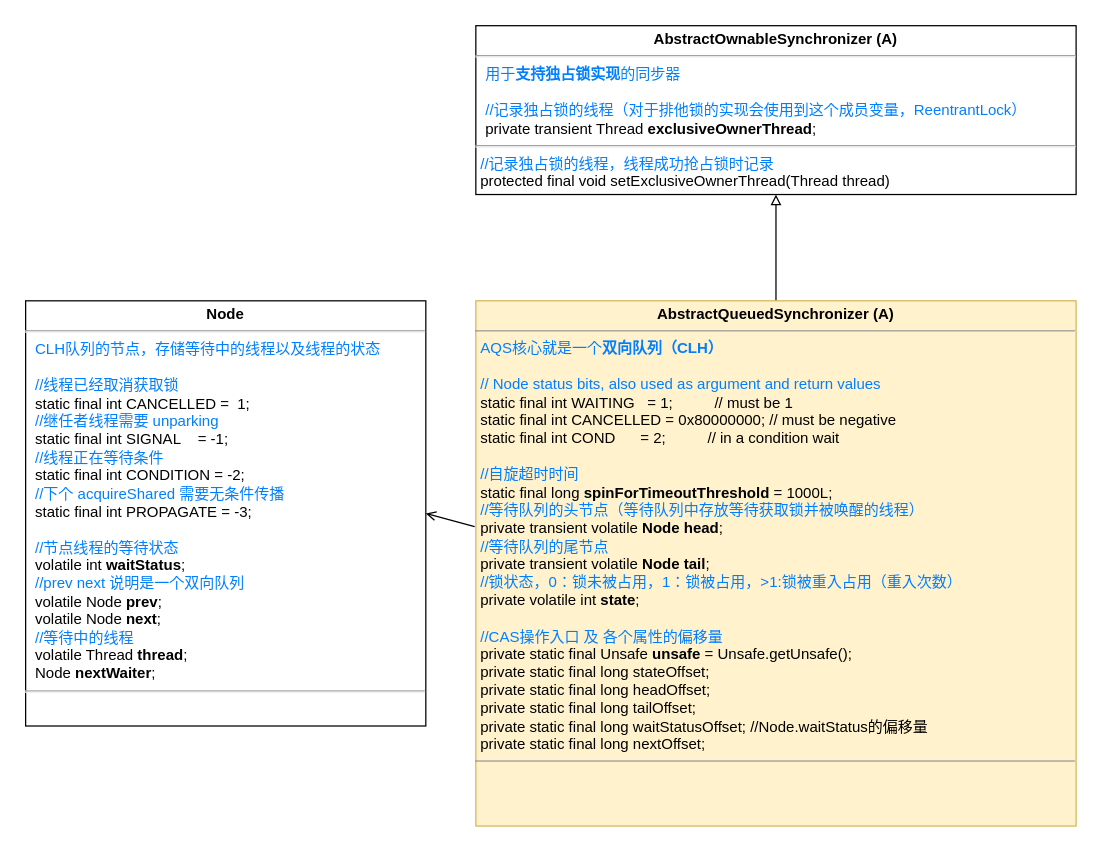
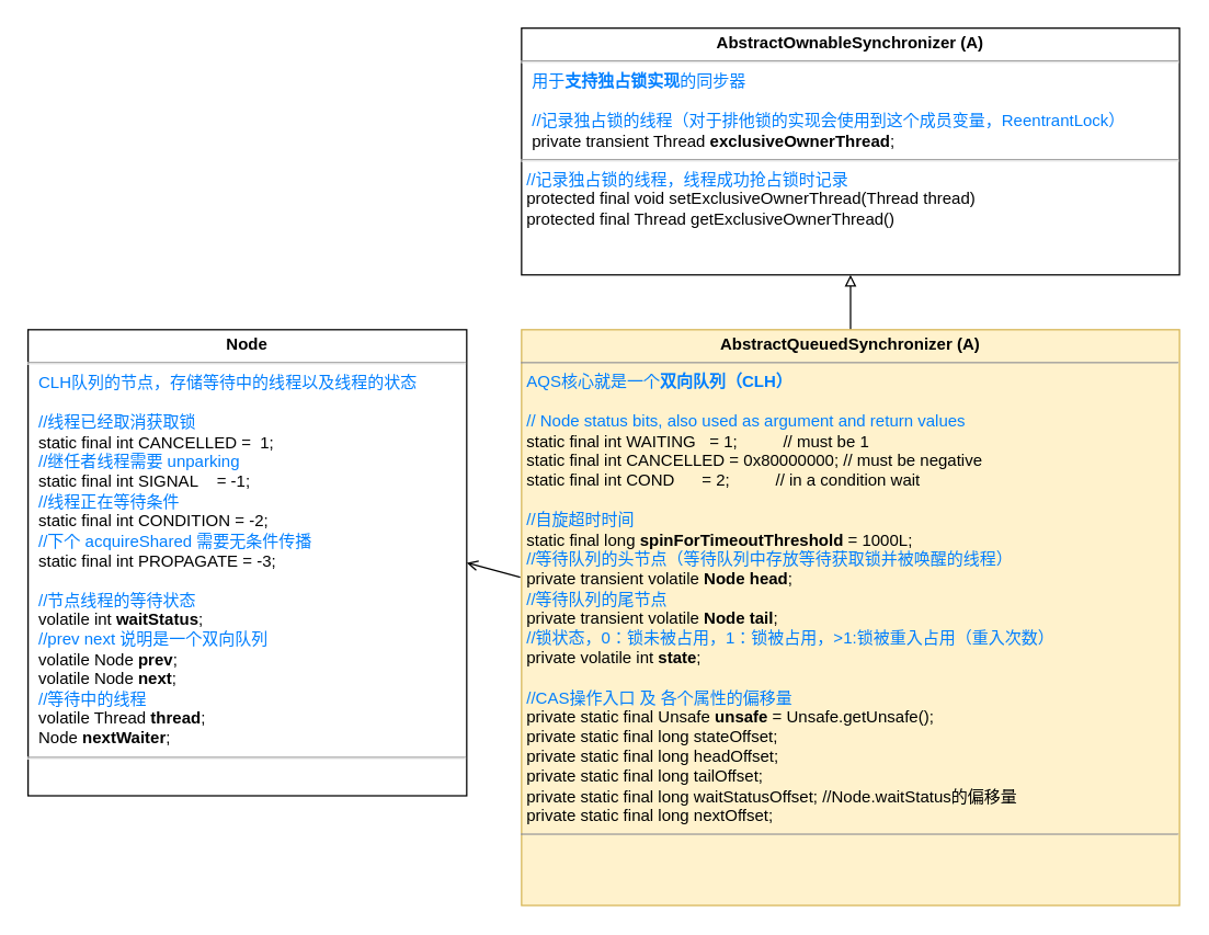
- <mxCell id="3" value="&lt;p style=&quot;margin: 4px 0px 0px; text-align: center; font-size: 12px;&quot;&gt;&lt;b style=&quot;font-size: 12px;&quot;&gt;AbstractOwnableSynchronizer (A)&lt;/b&gt;&lt;br style=&quot;font-size: 12px;&quot;&gt;&lt;/p&gt;&lt;hr style=&quot;font-size: 12px;&quot;&gt;&lt;p style=&quot;border-color: var(--border-color); margin: 0px 0px 0px 8px; font-size: 12px;&quot;&gt;&lt;font style=&quot;border-color: var(--border-color); font-size: 12px;&quot; color=&quot;#007fff&quot;&gt;用于&lt;b style=&quot;font-size: 12px;&quot;&gt;支持独占锁实现&lt;/b&gt;的同步器&lt;/font&gt;&lt;/p&gt;&lt;p style=&quot;border-color: var(--border-color); margin: 0px 0px 0px 8px; font-size: 12px;&quot;&gt;&lt;font style=&quot;border-color: var(--border-color); font-size: 12px;&quot; color=&quot;#007fff&quot;&gt;&lt;br style=&quot;font-size: 12px;&quot;&gt;&lt;/font&gt;&lt;/p&gt;&lt;p style=&quot;border-color: var(--border-color); margin: 0px 0px 0px 8px; font-size: 12px;&quot;&gt;&lt;font style=&quot;border-color: var(--border-color); font-size: 12px;&quot; color=&quot;#007fff&quot;&gt;//记录独占锁的线程（对于排他锁的实现会使用到这个成员变量，ReentrantLock）&lt;/font&gt;&lt;/p&gt;&lt;p style=&quot;border-color: var(--border-color); margin: 0px 0px 0px 8px; font-size: 12px;&quot;&gt;private transient Thread &lt;b style=&quot;font-size: 12px;&quot;&gt;exclusiveOwnerThread&lt;/b&gt;;&lt;/p&gt;&lt;hr style=&quot;font-size: 12px;&quot;&gt;&lt;p style=&quot;margin: 0px 0px 0px 4px;&quot;&gt;&lt;font color=&quot;#007fff&quot;&gt;//记录独占锁的线程，线程成功抢占锁时记录&lt;/font&gt;&lt;/p&gt;&lt;p style=&quot;margin: 0px 0px 0px 4px;&quot;&gt;protected final void setExclusiveOwnerThread(Thread thread)&lt;br&gt;&lt;/p&gt;&lt;p style=&quot;margin: 0px 0px 0px 4px;&quot;&gt;protected final Thread getExclusiveOwnerThread()&lt;br&gt;&lt;/p&gt;" style="verticalAlign=top;align=left;overflow=fill;fontSize=12;fontFamily=Helvetica;html=1;whiteSpace=wrap;" vertex="1" parent="1"><mxGeometry x="380" y="20" width="480" height="135" as="geometry" /></mxCell>
+ <mxCell id="3" value="&lt;p style=&quot;margin: 4px 0px 0px; text-align: center; font-size: 12px;&quot;&gt;&lt;b style=&quot;font-size: 12px;&quot;&gt;AbstractOwnableSynchronizer (A)&lt;/b&gt;&lt;br style=&quot;font-size: 12px;&quot;&gt;&lt;/p&gt;&lt;hr style=&quot;font-size: 12px;&quot;&gt;&lt;p style=&quot;border-color: var(--border-color); margin: 0px 0px 0px 8px; font-size: 12px;&quot;&gt;&lt;font style=&quot;border-color: var(--border-color); font-size: 12px;&quot; color=&quot;#007fff&quot;&gt;用于&lt;b style=&quot;font-size: 12px;&quot;&gt;支持独占锁实现&lt;/b&gt;的同步器&lt;/font&gt;&lt;/p&gt;&lt;p style=&quot;border-color: var(--border-color); margin: 0px 0px 0px 8px; font-size: 12px;&quot;&gt;&lt;font style=&quot;border-color: var(--border-color); font-size: 12px;&quot; color=&quot;#007fff&quot;&gt;&lt;br style=&quot;font-size: 12px;&quot;&gt;&lt;/font&gt;&lt;/p&gt;&lt;p style=&quot;border-color: var(--border-color); margin: 0px 0px 0px 8px; font-size: 12px;&quot;&gt;&lt;font style=&quot;border-color: var(--border-color); font-size: 12px;&quot; color=&quot;#007fff&quot;&gt;//记录独占锁的线程（对于排他锁的实现会使用到这个成员变量，ReentrantLock）&lt;/font&gt;&lt;/p&gt;&lt;p style=&quot;border-color: var(--border-color); margin: 0px 0px 0px 8px; font-size: 12px;&quot;&gt;private transient Thread &lt;b style=&quot;font-size: 12px;&quot;&gt;exclusiveOwnerThread&lt;/b&gt;;&lt;/p&gt;&lt;hr style=&quot;font-size: 12px;&quot;&gt;&lt;p style=&quot;margin: 0px 0px 0px 4px;&quot;&gt;&lt;font color=&quot;#007fff&quot;&gt;//记录独占锁的线程，线程成功抢占锁时记录&lt;/font&gt;&lt;/p&gt;&lt;p style=&quot;margin: 0px 0px 0px 4px;&quot;&gt;protected final void setExclusiveOwnerThread(Thread thread)&lt;br&gt;&lt;/p&gt;&lt;p style=&quot;margin: 0px 0px 0px 4px;&quot;&gt;protected final Thread getExclusiveOwnerThread()&lt;br&gt;&lt;/p&gt;" style="verticalAlign=top;align=left;overflow=fill;fontSize=12;fontFamily=Helvetica;html=1;whiteSpace=wrap;" vertex="1" parent="1"><mxGeometry x="380" y="20" width="480" height="180" as="geometry" /></mxCell>
